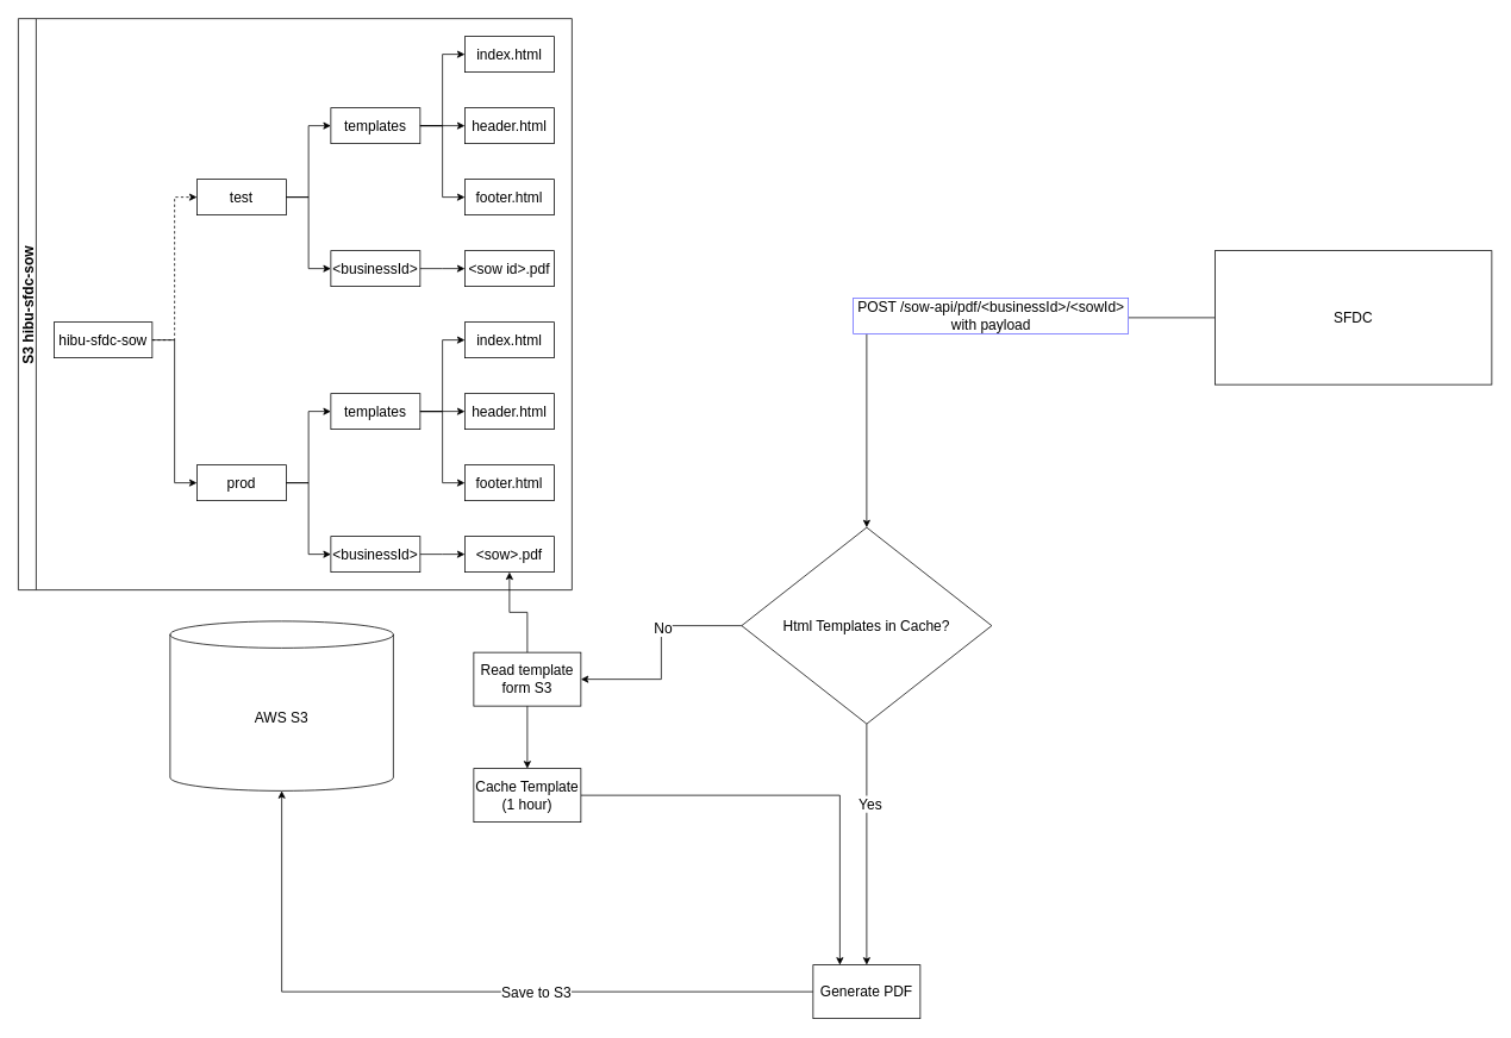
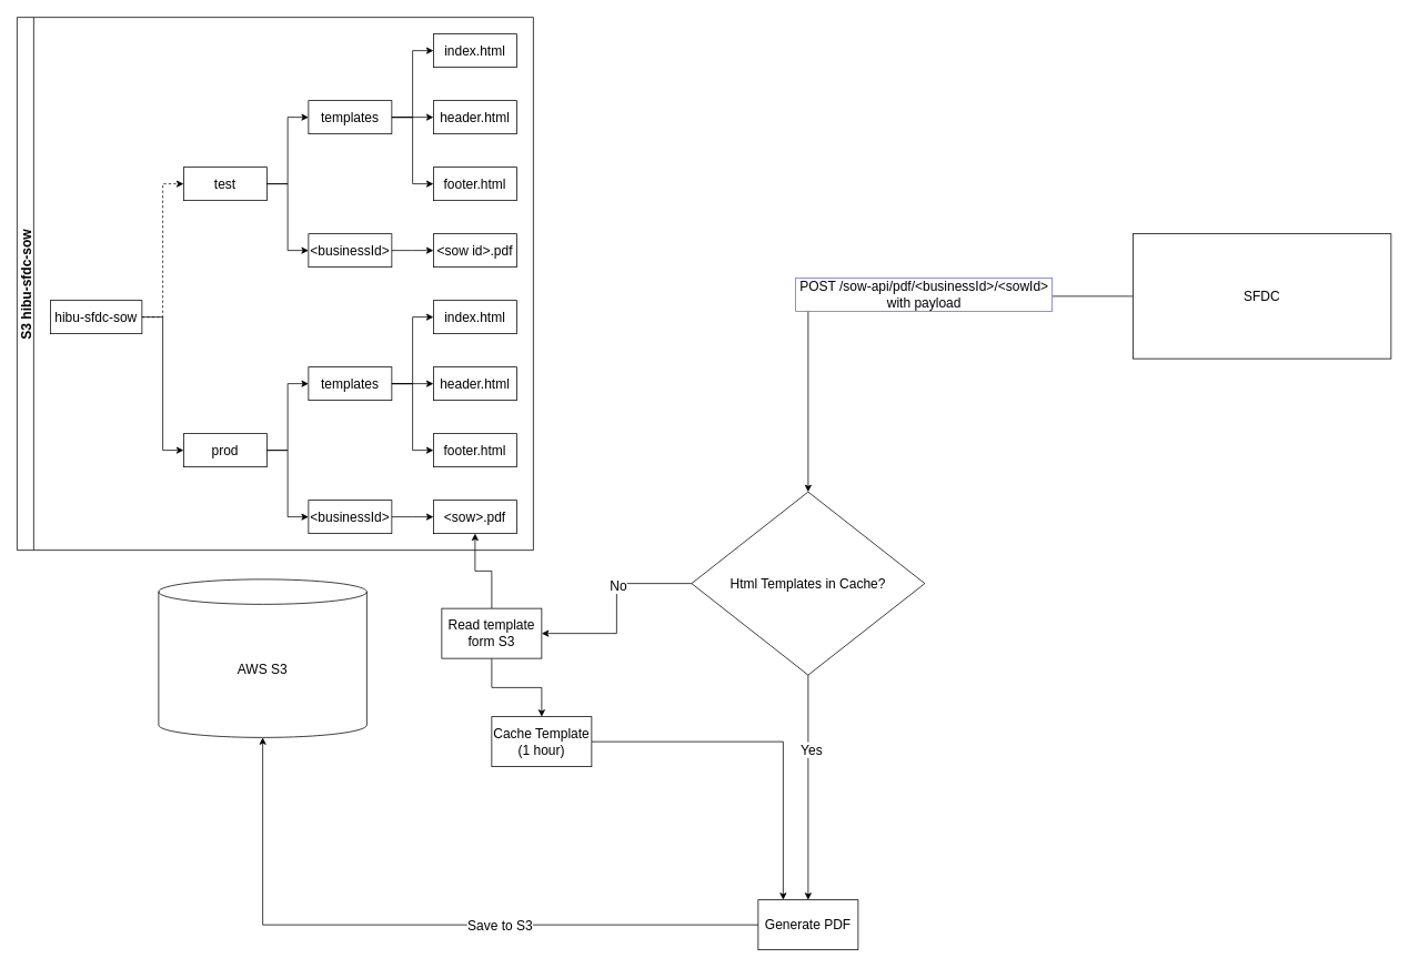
- <mxCell id="45" value="Cache Template&lt;br&gt;(1 hour)" style="rounded=0;whiteSpace=wrap;html=1;labelBorderColor=none;fontSize=16;" vertex="1" parent="1"><mxGeometry x="530" y="860" width="120" height="60" as="geometry" /></mxCell>
+ <mxCell id="45" value="Cache Template&lt;br&gt;(1 hour)" style="rounded=0;whiteSpace=wrap;html=1;labelBorderColor=none;fontSize=16;" vertex="1" parent="1"><mxGeometry x="590" y="860" width="120" height="60" as="geometry" /></mxCell>
